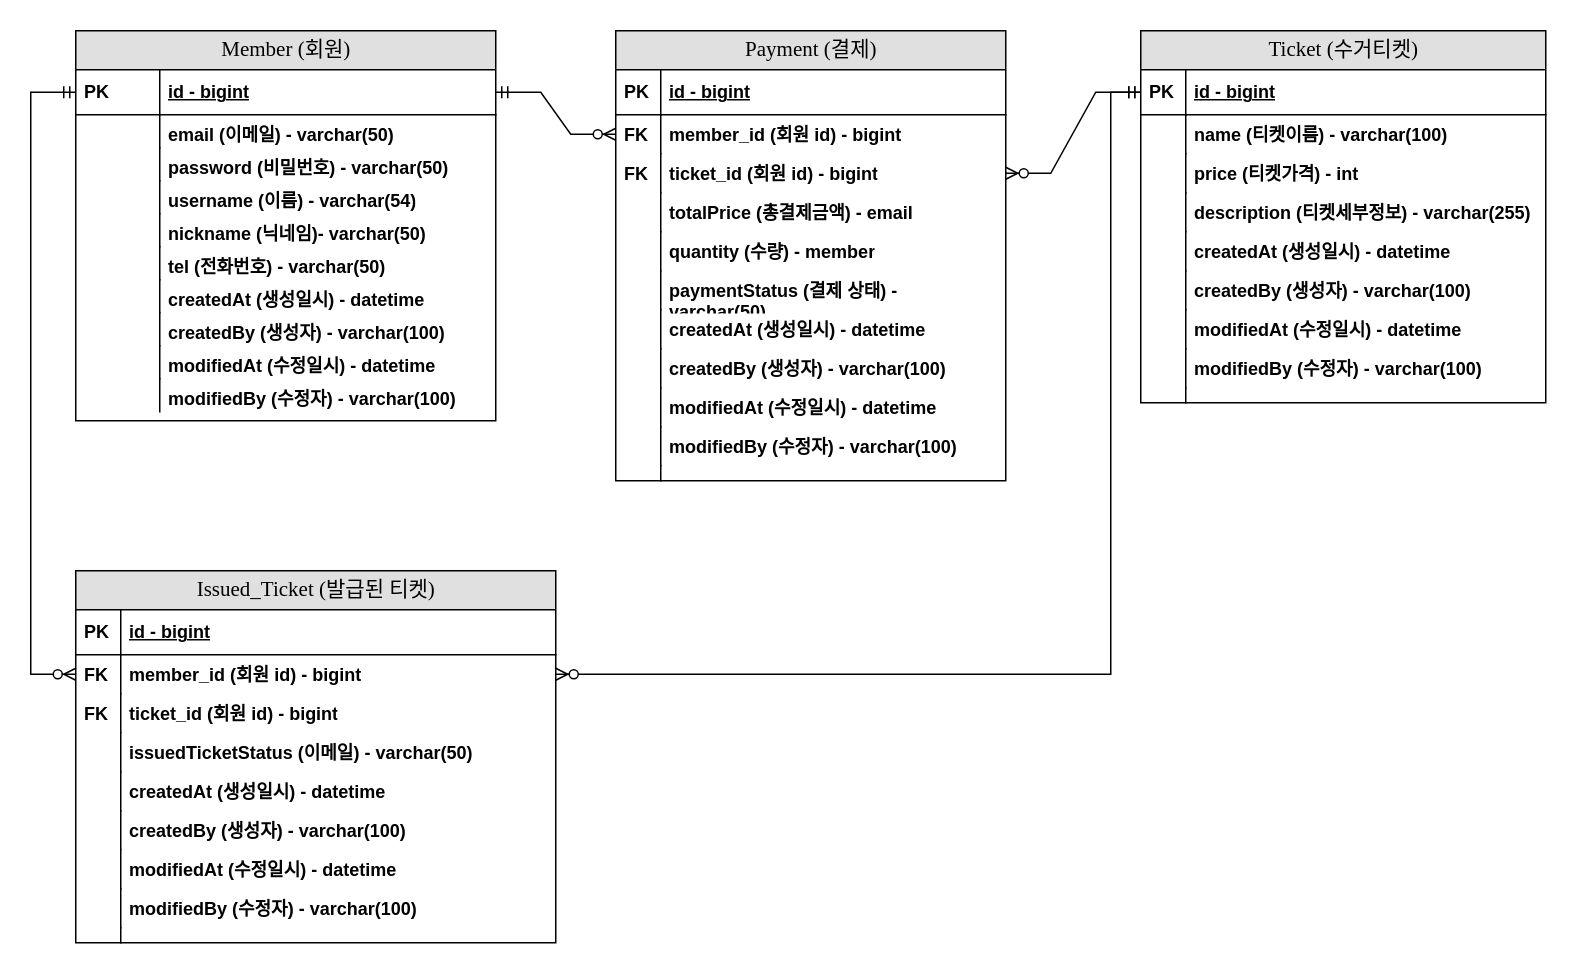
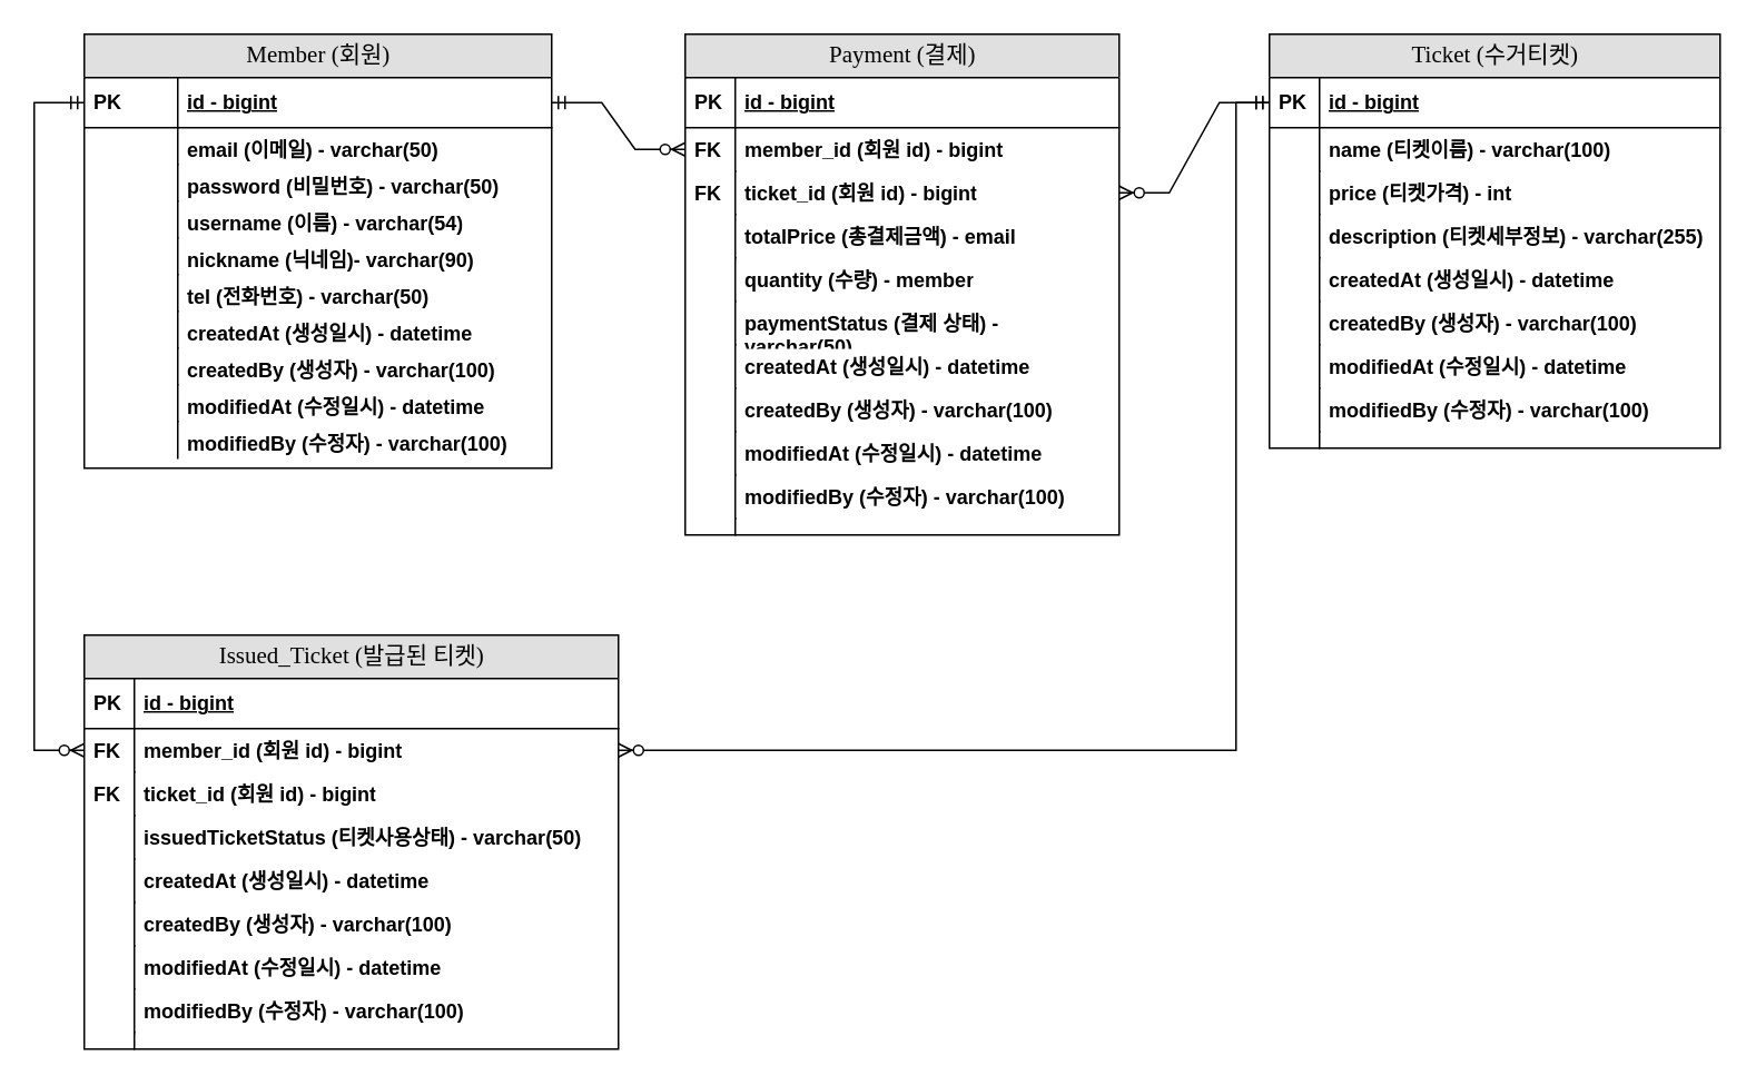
- <mxCell id="11" value="nickname (닉네임)- varchar(50)" style="shape=partialRectangle;top=0;left=0;right=0;bottom=0;html=1;align=left;verticalAlign=top;fillColor=none;spacingLeft=60;spacingRight=4;whiteSpace=wrap;overflow=hidden;rotatable=0;points=[[0,0.5],[1,0.5]];portConstraint=eastwest;dropTarget=0;fontStyle=1" vertex="1" parent="2"><mxGeometry y="122" width="280" height="22" as="geometry" /></mxCell>
+ <mxCell id="11" value="nickname (닉네임)- varchar(90)" style="shape=partialRectangle;top=0;left=0;right=0;bottom=0;html=1;align=left;verticalAlign=top;fillColor=none;spacingLeft=60;spacingRight=4;whiteSpace=wrap;overflow=hidden;rotatable=0;points=[[0,0.5],[1,0.5]];portConstraint=eastwest;dropTarget=0;fontStyle=1" vertex="1" parent="2"><mxGeometry y="122" width="280" height="22" as="geometry" /></mxCell>
- <mxCell id="72" value="issuedTicketStatus (이메일) - varchar(50)" style="shape=partialRectangle;top=0;left=0;right=0;bottom=0;html=1;align=left;verticalAlign=top;fillColor=none;spacingLeft=34;spacingRight=4;whiteSpace=wrap;overflow=hidden;rotatable=0;points=[[0,0.5],[1,0.5]];portConstraint=eastwest;dropTarget=0;fontStyle=1" vertex="1" parent="65"><mxGeometry y="108" width="320" height="26" as="geometry" /></mxCell>
+ <mxCell id="72" value="issuedTicketStatus (티켓사용상태) - varchar(50)" style="shape=partialRectangle;top=0;left=0;right=0;bottom=0;html=1;align=left;verticalAlign=top;fillColor=none;spacingLeft=34;spacingRight=4;whiteSpace=wrap;overflow=hidden;rotatable=0;points=[[0,0.5],[1,0.5]];portConstraint=eastwest;dropTarget=0;fontStyle=1" vertex="1" parent="65"><mxGeometry y="108" width="320" height="26" as="geometry" /></mxCell>
